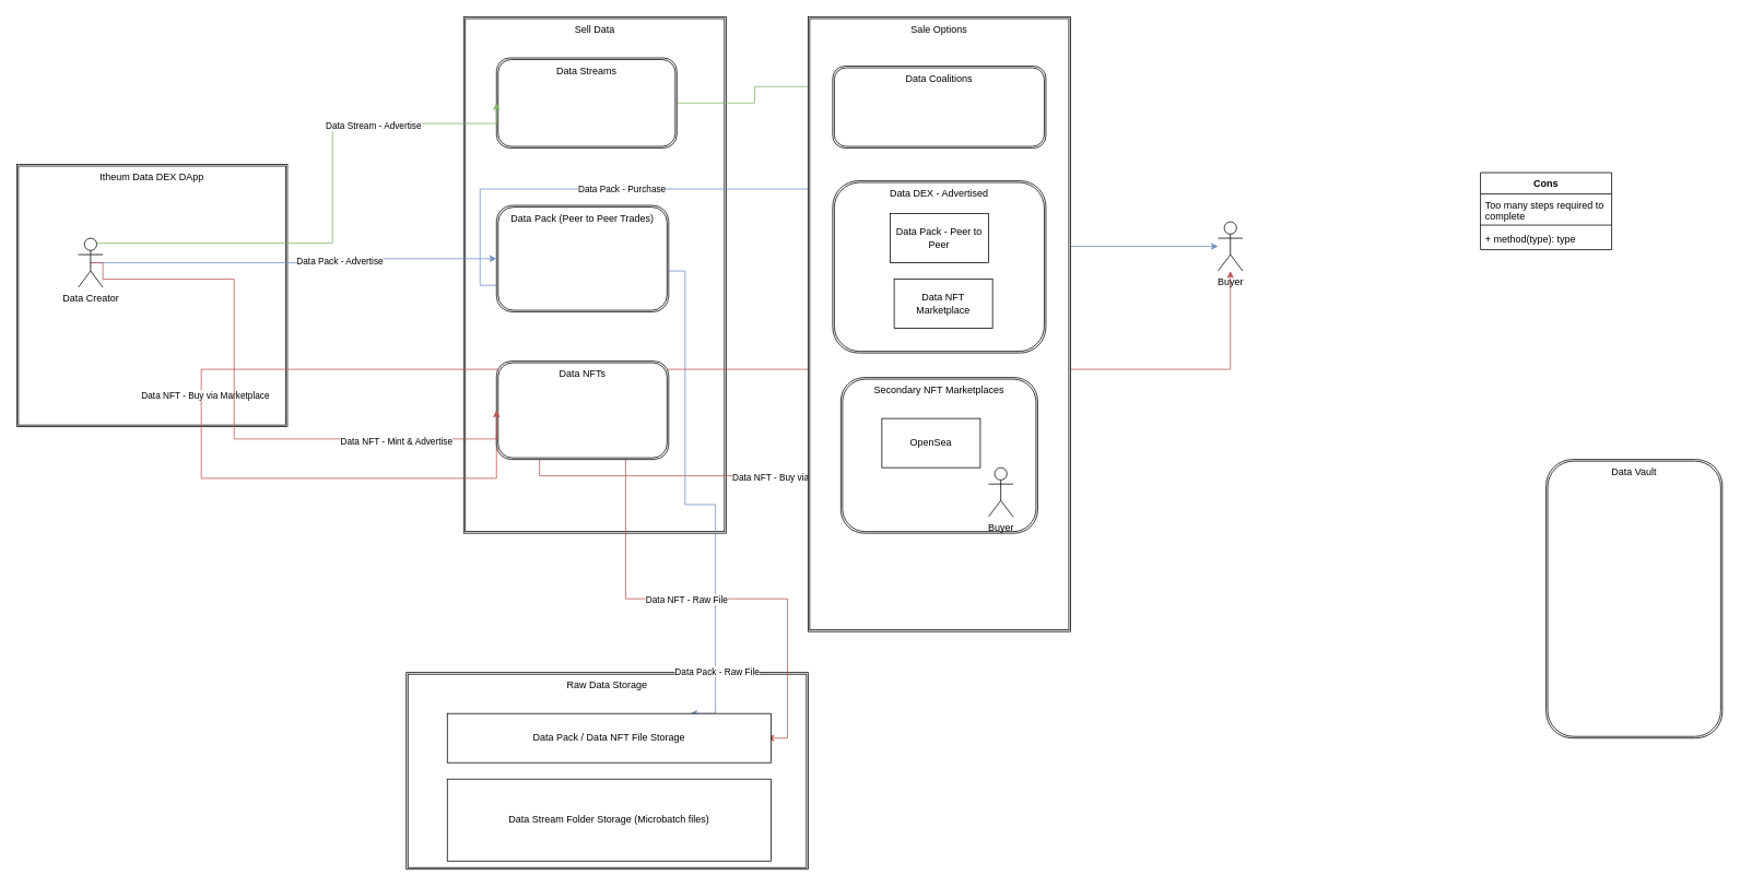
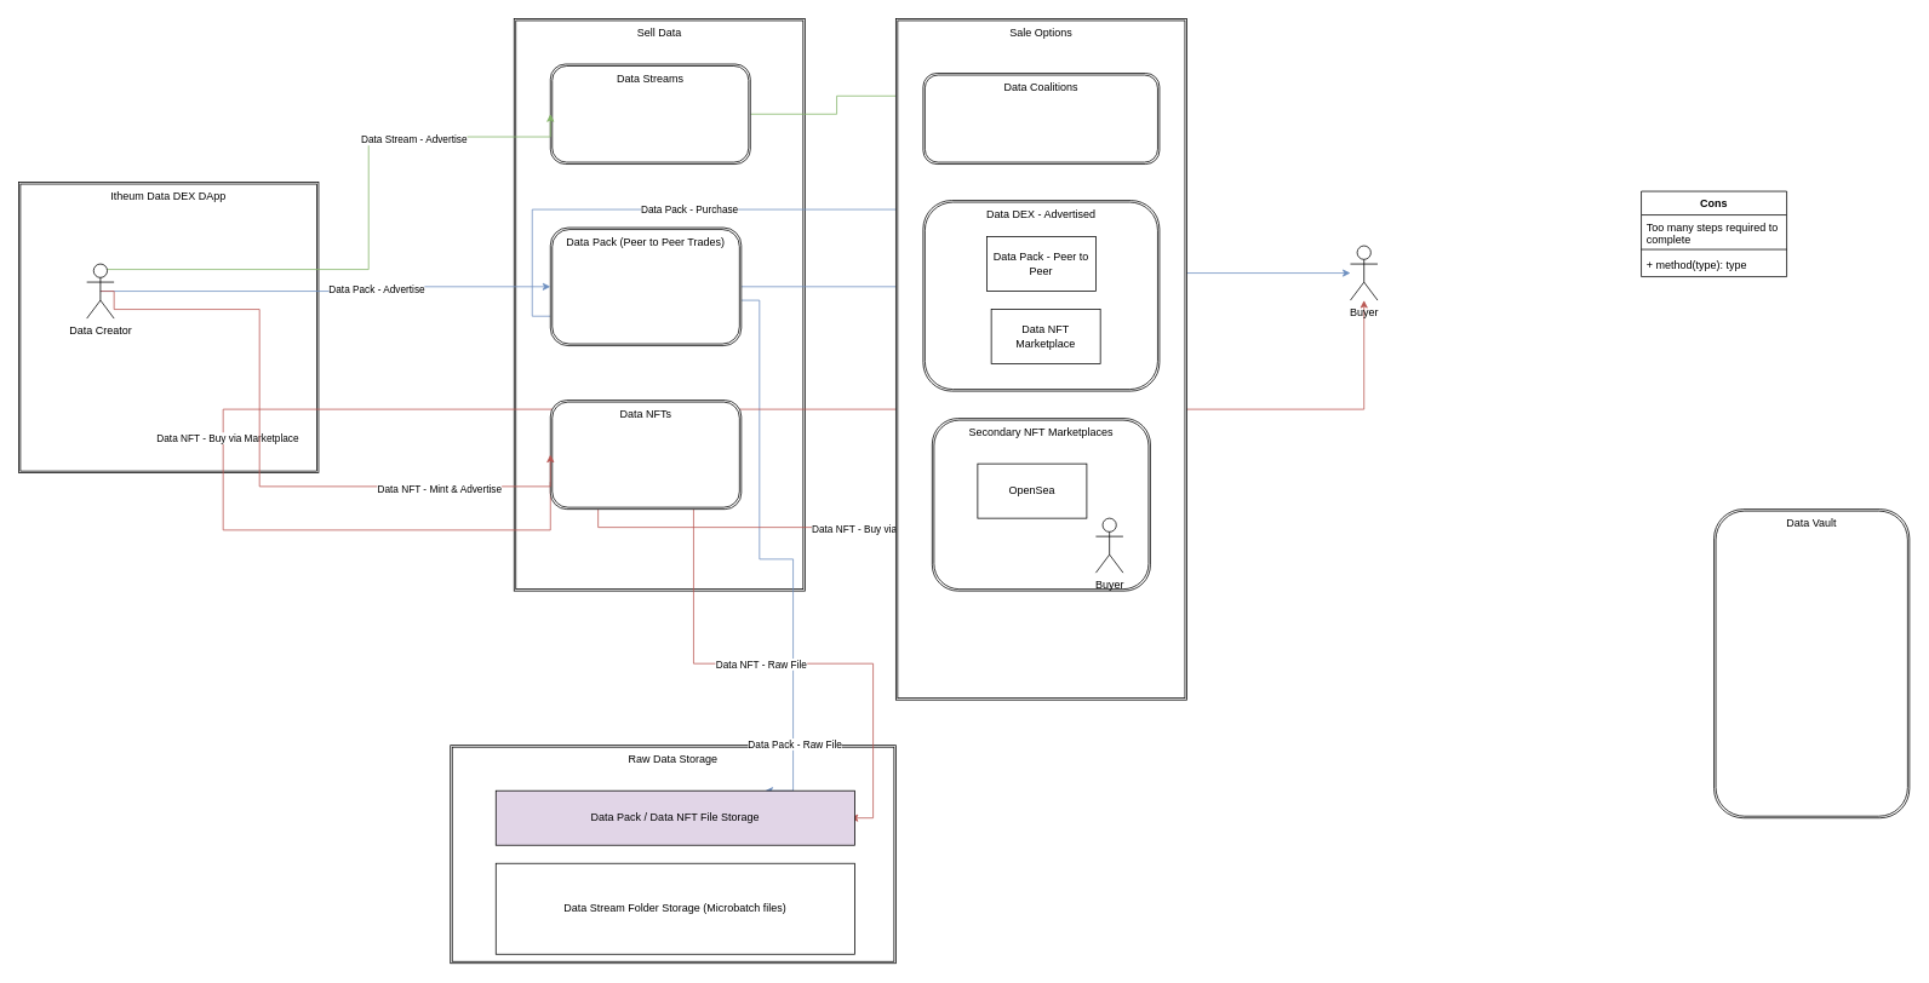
+ <mxCell id="10" style="edgeStyle=orthogonalEdgeStyle;rounded=0;orthogonalLoop=1;jettySize=auto;html=1;exitX=1;exitY=0.5;exitDx=0;exitDy=0;fillColor=#dae8fc;strokeColor=#6c8ebf;" parent="1" source="11" target="36" edge="1"><mxGeometry relative="1" as="geometry" /></mxCell>
- <mxCell id="33" value="Data Pack / Data NFT File Storage" style="rounded=0;whiteSpace=wrap;html=1;" parent="1" vertex="1"><mxGeometry x="545" y="870" width="395" height="60" as="geometry" /></mxCell>
+ <mxCell id="33" value="Data Pack / Data NFT File Storage" style="rounded=0;whiteSpace=wrap;html=1;fillColor=#e1d5e7;" parent="1" vertex="1"><mxGeometry x="545" y="870" width="395" height="60" as="geometry" /></mxCell>
